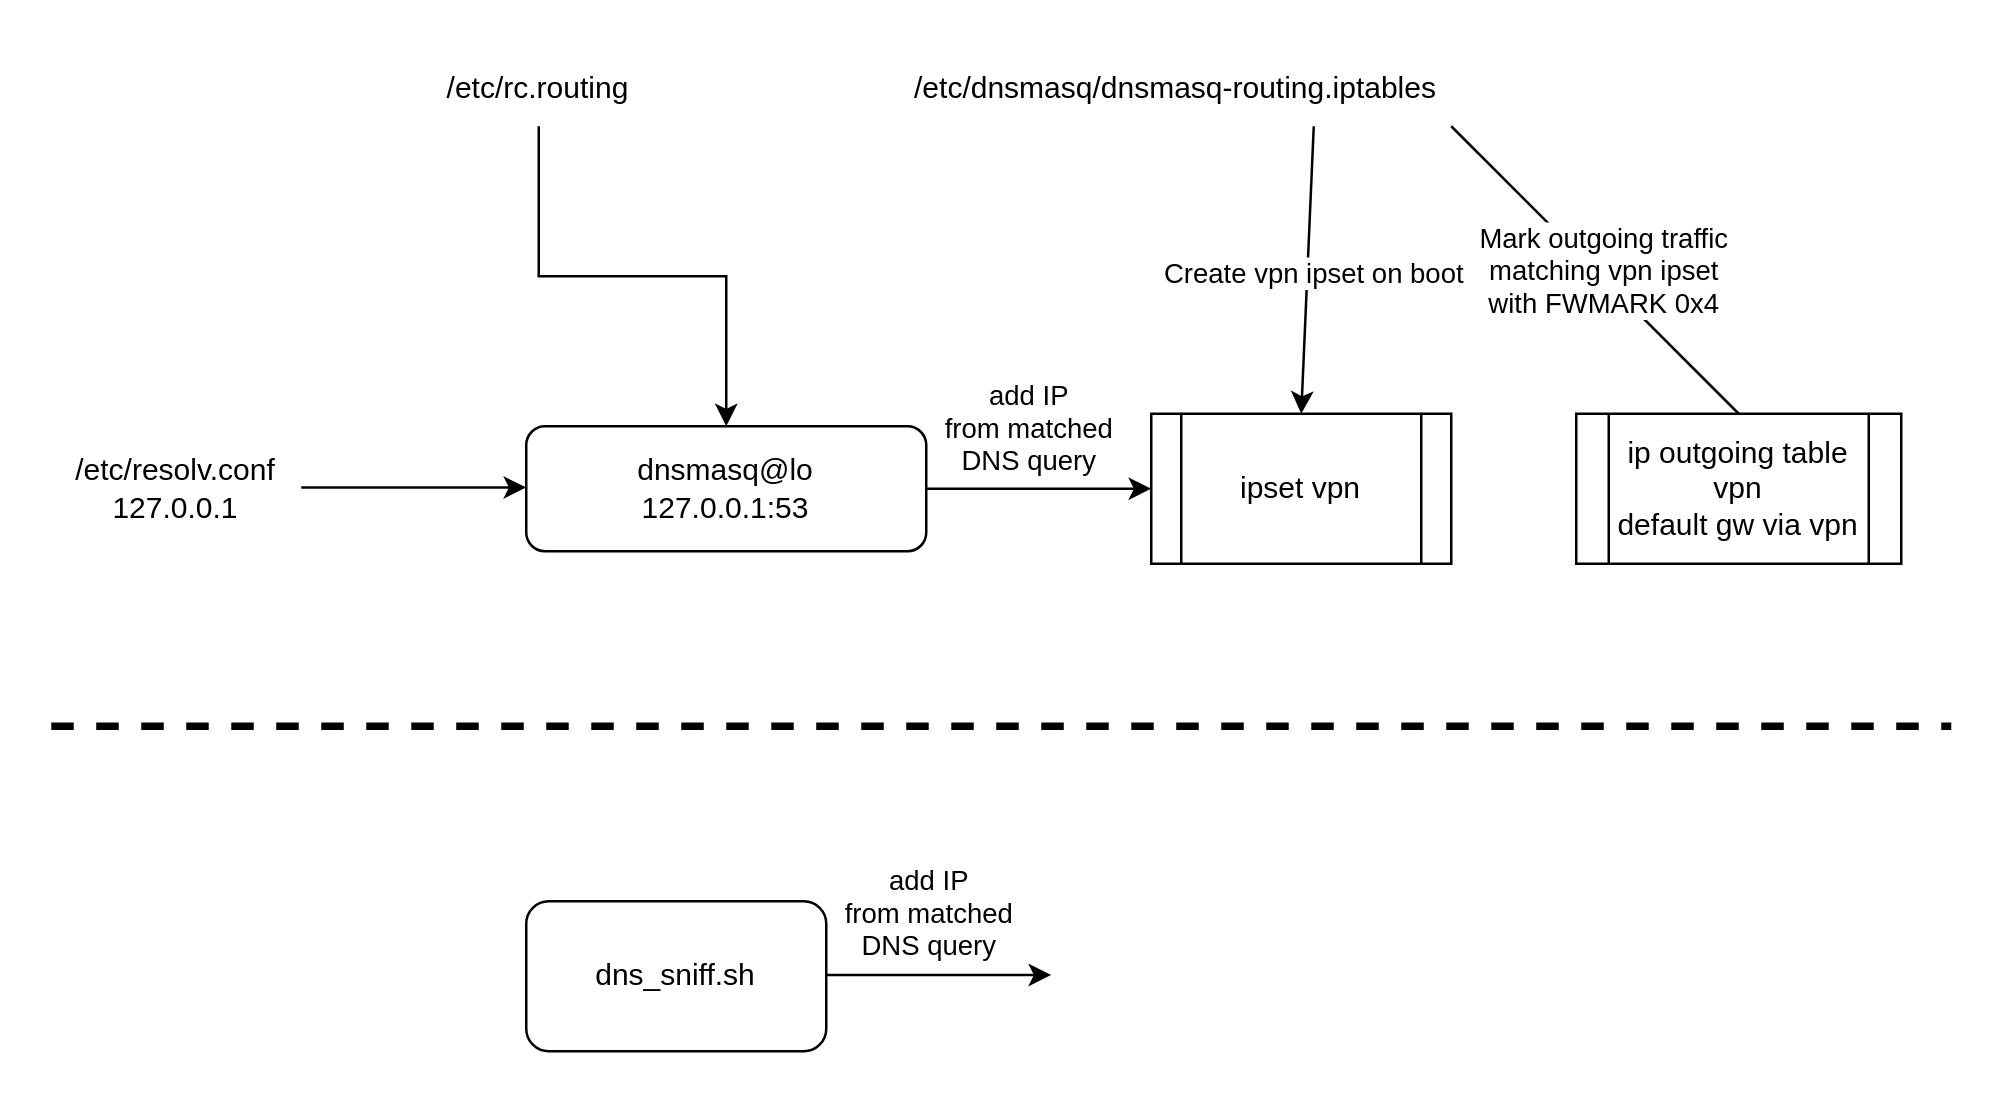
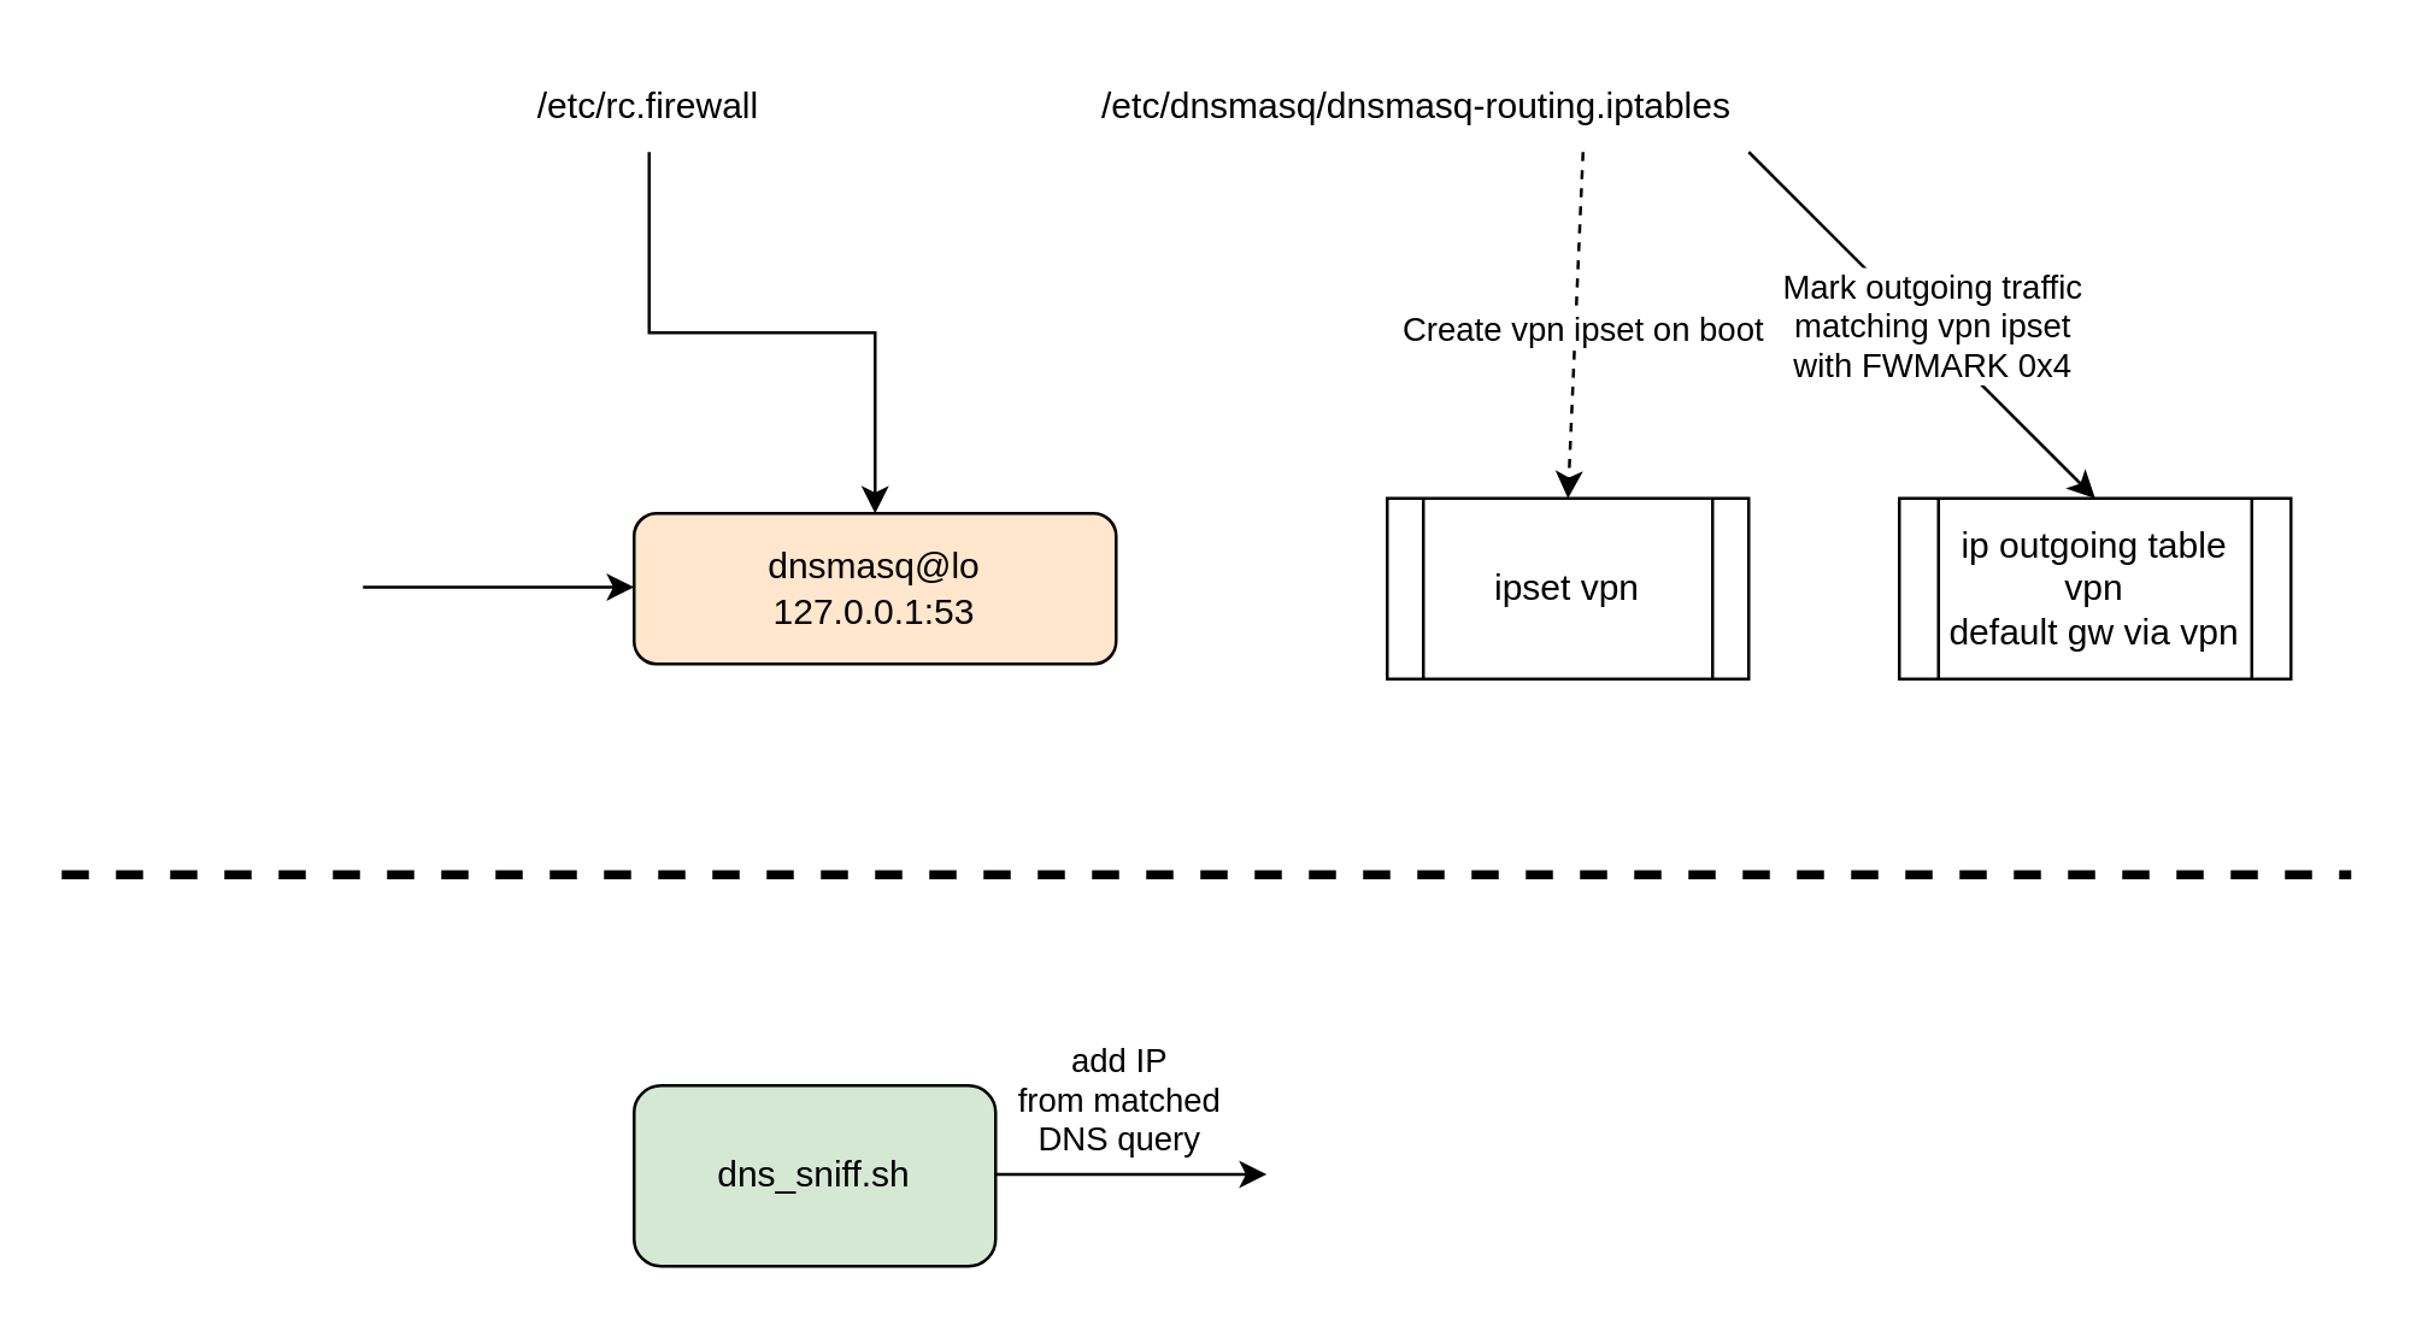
- <mxCell id="9" value="/etc/rc.routing" style="text;html=1;strokeColor=none;fillColor=none;align=center;verticalAlign=middle;whiteSpace=wrap;rounded=0;" vertex="1" parent="1"><mxGeometry x="170" y="20" width="90" height="30" as="geometry" /></mxCell>
+ <mxCell id="9" value="/etc/rc.firewall" style="text;html=1;strokeColor=none;fillColor=none;align=center;verticalAlign=middle;whiteSpace=wrap;rounded=0;" vertex="1" parent="1"><mxGeometry x="170" y="20" width="90" height="30" as="geometry" /></mxCell>
- <mxCell id="11" value="" style="endArrow=classic;html=1;rounded=0;exitX=0.75;exitY=1;exitDx=0;exitDy=0;entryX=0.5;entryY=0;entryDx=0;entryDy=0;" edge="1" parent="1" source="10" target="3"><mxGeometry width="50" height="50" relative="1" as="geometry"><mxPoint x="140" y="214.5" as="sourcePoint" /><mxPoint x="230" y="214.5" as="targetPoint" /></mxGeometry></mxCell>
+ <mxCell id="11" value="" style="endArrow=classic;html=1;rounded=0;exitX=0.75;exitY=1;exitDx=0;exitDy=0;entryX=0.5;entryY=0;entryDx=0;entryDy=0;dashed=1;" edge="1" parent="1" source="10" target="3"><mxGeometry width="50" height="50" relative="1" as="geometry"><mxPoint x="140" y="214.5" as="sourcePoint" /><mxPoint x="230" y="214.5" as="targetPoint" /></mxGeometry></mxCell>
- <mxCell id="13" value="" style="endArrow=none;html=1;rounded=0;entryX=0.5;entryY=0;entryDx=0;entryDy=0;exitX=1;exitY=1;exitDx=0;exitDy=0;" edge="1" parent="1" source="10" target="15"><mxGeometry width="50" height="50" relative="1" as="geometry"><mxPoint x="620" y="20" as="sourcePoint" /><mxPoint x="710" y="165" as="targetPoint" /></mxGeometry></mxCell>
+ <mxCell id="13" value="" style="endArrow=classic;html=1;rounded=0;entryX=0.5;entryY=0;entryDx=0;entryDy=0;exitX=1;exitY=1;exitDx=0;exitDy=0;" edge="1" parent="1" source="10" target="15"><mxGeometry width="50" height="50" relative="1" as="geometry"><mxPoint x="620" y="20" as="sourcePoint" /><mxPoint x="710" y="165" as="targetPoint" /></mxGeometry></mxCell>
- <mxCell id="6" value="/etc/resolv.conf&lt;br&gt;127.0.0.1" style="text;html=1;strokeColor=none;fillColor=none;align=center;verticalAlign=middle;whiteSpace=wrap;rounded=0;" vertex="1" parent="1"><mxGeometry x="40" y="180" width="60" height="30" as="geometry" /></mxCell>
- <mxCell id="2" value="dnsmasq@lo&lt;br&gt;127.0.0.1:53" style="rounded=1;whiteSpace=wrap;html=1;" vertex="1" parent="1"><mxGeometry x="210" y="170" width="160" height="50" as="geometry" /></mxCell>
+ <mxCell id="2" value="dnsmasq@lo&lt;br&gt;127.0.0.1:53" style="rounded=1;whiteSpace=wrap;html=1;fillColor=#ffe6cc;" vertex="1" parent="1"><mxGeometry x="210" y="170" width="160" height="50" as="geometry" /></mxCell>
- <mxCell id="4" value="" style="endArrow=classic;html=1;rounded=0;exitX=1;exitY=0.5;exitDx=0;exitDy=0;entryX=0;entryY=0.5;entryDx=0;entryDy=0;" edge="1" parent="1" source="2" target="3"><mxGeometry width="50" height="50" relative="1" as="geometry"><mxPoint x="420" y="210" as="sourcePoint" /><mxPoint x="470" y="160" as="targetPoint" /></mxGeometry></mxCell>
- <mxCell id="5" value="add IP&lt;br&gt;from matched&lt;br&gt;DNS query" style="edgeLabel;html=1;align=center;verticalAlign=middle;resizable=0;points=[];" vertex="1" connectable="0" parent="4"><mxGeometry x="-0.267" y="1" relative="1" as="geometry"><mxPoint x="7" y="-24" as="offset" /></mxGeometry></mxCell>
- <mxCell id="17" value="dns_sniff.sh" style="rounded=1;whiteSpace=wrap;html=1;" vertex="1" parent="1"><mxGeometry x="210" y="360" width="120" height="60" as="geometry" /></mxCell>
+ <mxCell id="17" value="dns_sniff.sh" style="rounded=1;whiteSpace=wrap;html=1;fillColor=#d5e8d4;" vertex="1" parent="1"><mxGeometry x="210" y="360" width="120" height="60" as="geometry" /></mxCell>
